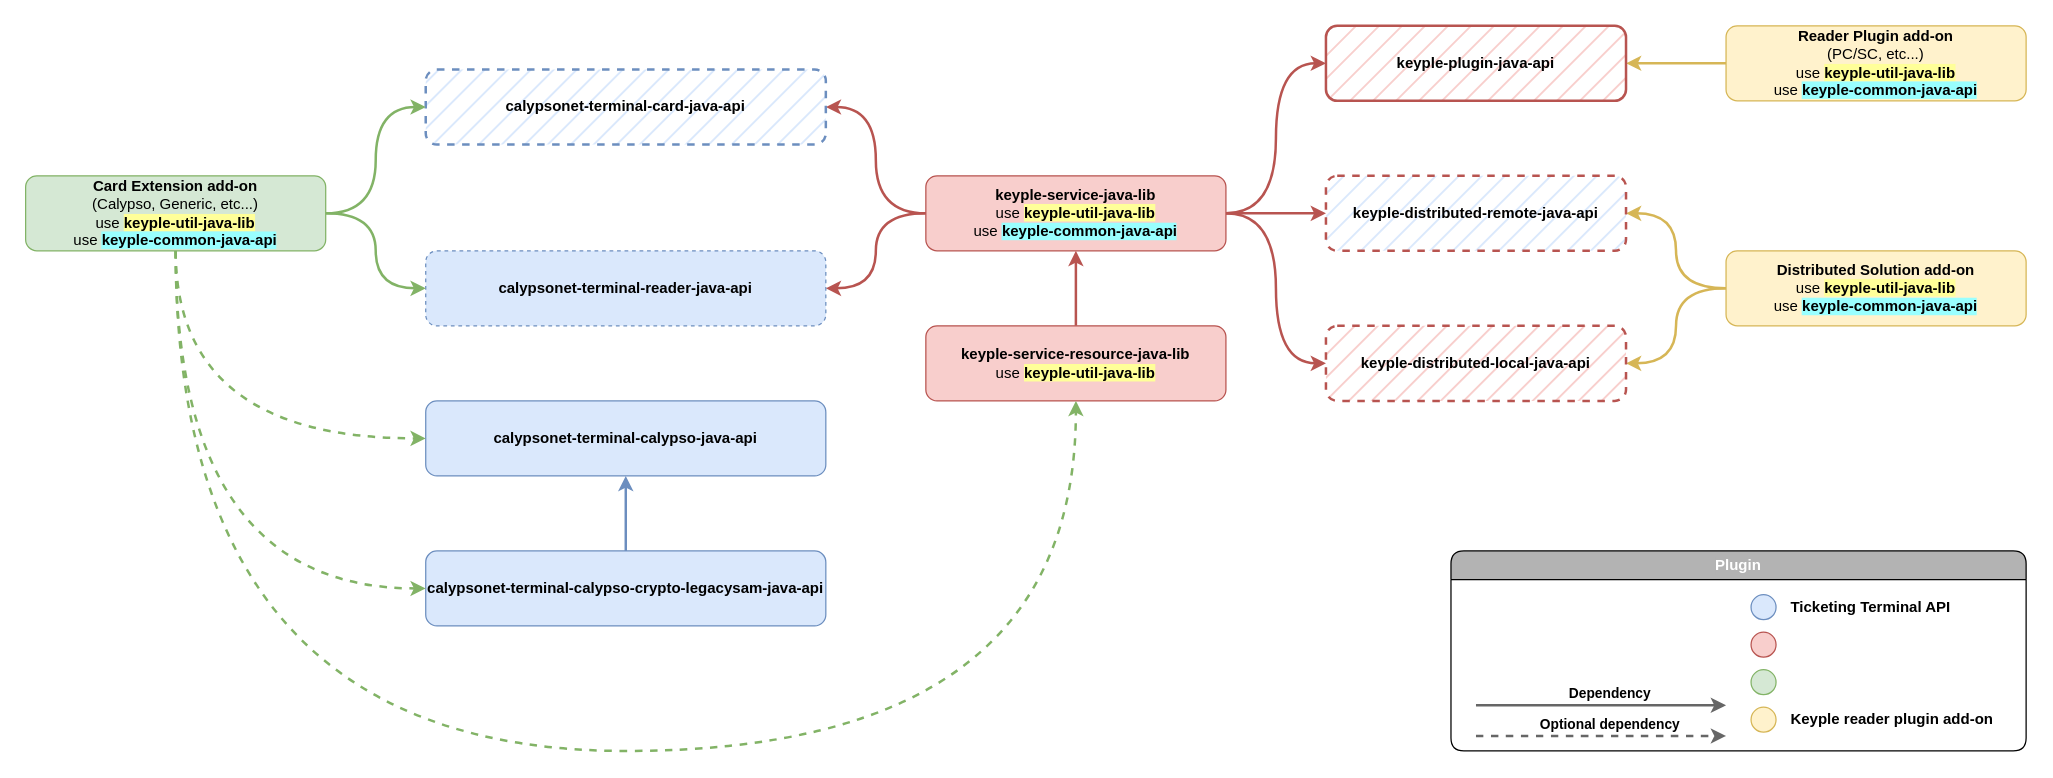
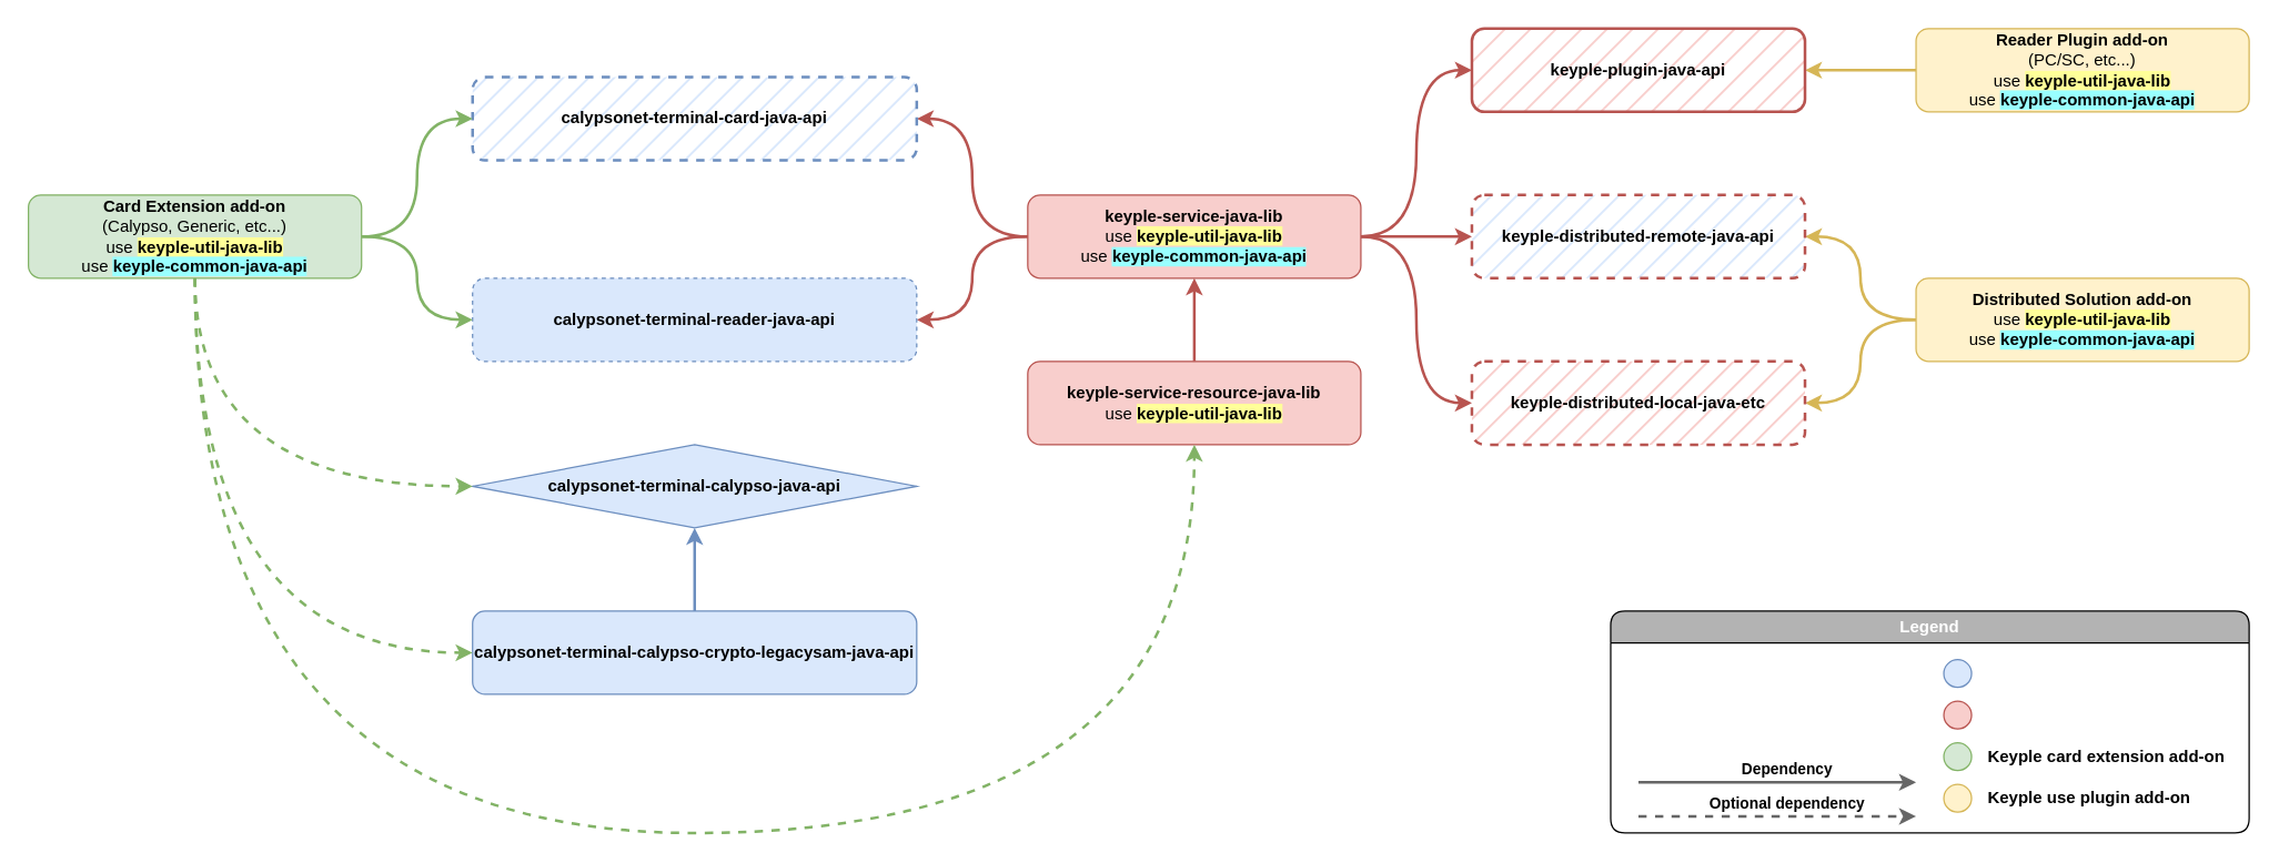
- <mxCell id="17" value="keyple-distributed-local-java-api" style="rounded=1;whiteSpace=wrap;html=1;fillColor=#f8cecc;strokeColor=#b85450;fontStyle=1;dashed=1;strokeWidth=2;fillStyle=hatch;" parent="1" vertex="1"><mxGeometry x="1060" y="260" width="240" height="60" as="geometry" /></mxCell>
+ <mxCell id="17" value="keyple-distributed-local-java-etc" style="rounded=1;whiteSpace=wrap;html=1;fillColor=#f8cecc;strokeColor=#b85450;fontStyle=1;dashed=1;strokeWidth=2;fillStyle=hatch;" parent="1" vertex="1"><mxGeometry x="1060" y="260" width="240" height="60" as="geometry" /></mxCell>
- <mxCell id="32" value="calypsonet-terminal-calypso-java-api" style="rounded=1;whiteSpace=wrap;html=1;fillColor=#dae8fc;strokeColor=#6c8ebf;fontStyle=1" vertex="1" parent="1"><mxGeometry x="340" y="320" width="320" height="60" as="geometry" /></mxCell>
+ <mxCell id="32" value="calypsonet-terminal-calypso-java-api" style="rhombus;whiteSpace=wrap;html=1;fillColor=#dae8fc;strokeColor=#6c8ebf;fontStyle=1;" vertex="1" parent="1"><mxGeometry x="340" y="320" width="320" height="60" as="geometry" /></mxCell>
- <mxCell id="18" value="Plugin" style="swimlane;whiteSpace=wrap;html=1;shadow=0;glass=0;labelBackgroundColor=#B3B3B3;fillStyle=auto;strokeWidth=1;fillColor=#B3B3B3;gradientColor=none;rounded=1;swimlaneFillColor=none;swimlaneLine=1;fontColor=#FFFFFF;" parent="1" vertex="1"><mxGeometry x="1160" y="440" width="460" height="160" as="geometry"><mxRectangle x="40" y="680" width="80" height="30" as="alternateBounds" /></mxGeometry></mxCell>
+ <mxCell id="18" value="Legend" style="swimlane;whiteSpace=wrap;html=1;shadow=0;glass=0;labelBackgroundColor=#B3B3B3;fillStyle=auto;strokeWidth=1;fillColor=#B3B3B3;gradientColor=none;rounded=1;swimlaneFillColor=none;swimlaneLine=1;fontColor=#FFFFFF;" parent="1" vertex="1"><mxGeometry x="1160" y="440" width="460" height="160" as="geometry"><mxRectangle x="40" y="680" width="80" height="30" as="alternateBounds" /></mxGeometry></mxCell>
- <mxCell id="22" value="Ticketing Terminal API" style="text;html=1;strokeColor=none;fillColor=none;align=left;verticalAlign=middle;whiteSpace=wrap;rounded=0;strokeWidth=1;fontStyle=1" vertex="1" parent="18"><mxGeometry x="270" y="30" width="180" height="30" as="geometry" /></mxCell>
+ <mxCell id="25" value="Keyple card extension add-on" style="text;html=1;strokeColor=none;fillColor=none;align=left;verticalAlign=middle;whiteSpace=wrap;rounded=0;strokeWidth=1;fontStyle=1" vertex="1" parent="18"><mxGeometry x="270" y="90" width="180" height="30" as="geometry" /></mxCell>
- <mxCell id="27" value="Keyple reader plugin add-on" style="text;html=1;strokeColor=none;fillColor=none;align=left;verticalAlign=middle;whiteSpace=wrap;rounded=0;strokeWidth=1;fontStyle=1" vertex="1" parent="18"><mxGeometry x="270" y="120" width="180" height="30" as="geometry" /></mxCell>
+ <mxCell id="27" value="Keyple use plugin add-on" style="text;html=1;strokeColor=none;fillColor=none;align=left;verticalAlign=middle;whiteSpace=wrap;rounded=0;strokeWidth=1;fontStyle=1" vertex="1" parent="18"><mxGeometry x="270" y="120" width="180" height="30" as="geometry" /></mxCell>
